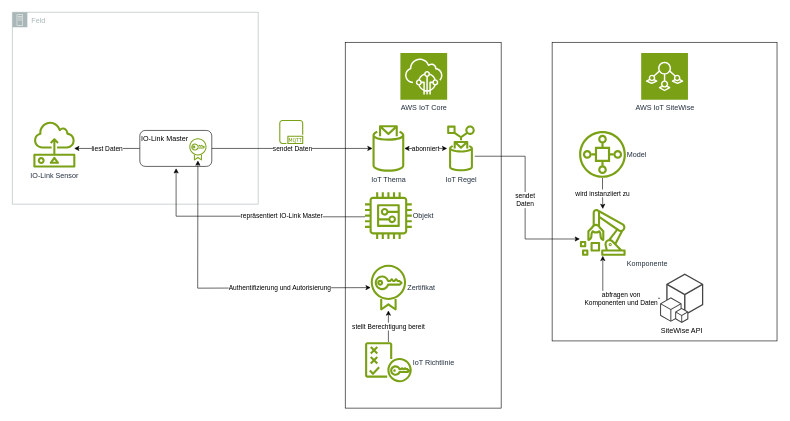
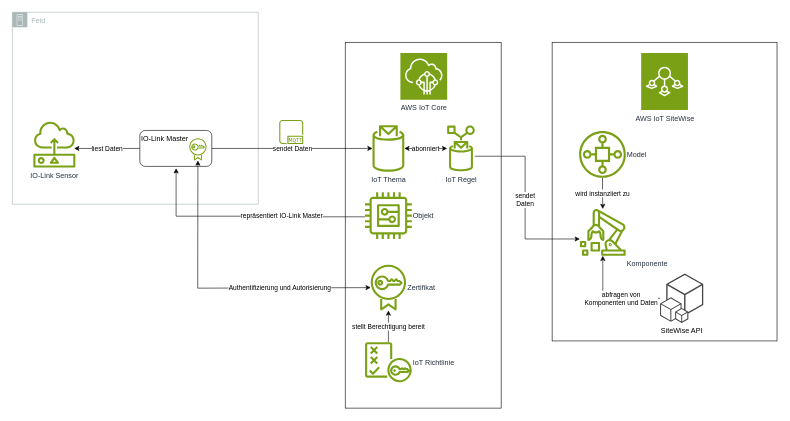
- <mxCell id="20" value="AWS IoT SiteWise" style="sketch=0;points=[[0,0,0],[0.25,0,0],[0.5,0,0],[0.75,0,0],[1,0,0],[0,1,0],[0.25,1,0],[0.5,1,0],[0.75,1,0],[1,1,0],[0,0.25,0],[0,0.5,0],[0,0.75,0],[1,0.25,0],[1,0.5,0],[1,0.75,0]];outlineConnect=0;fontColor=#232F3E;fillColor=light-dark(#7aa116, #61820b);strokeColor=#ffffff;dashed=0;verticalLabelPosition=bottom;verticalAlign=top;align=center;html=1;fontSize=12;fontStyle=0;aspect=fixed;shape=mxgraph.aws4.resourceIcon;resIcon=mxgraph.aws4.iot_sitewise;" parent="1" vertex="1"><mxGeometry x="1068.5" y="88" width="78" height="78" as="geometry" /></mxCell>
+ <mxCell id="20" value="AWS IoT SiteWise" style="sketch=0;points=[[0,0,0],[0.25,0,0],[0.5,0,0],[0.75,0,0],[1,0,0],[0,1,0],[0.25,1,0],[0.5,1,0],[0.75,1,0],[1,1,0],[0,0.25,0],[0,0.5,0],[0,0.75,0],[1,0.25,0],[1,0.5,0],[1,0.75,0]];outlineConnect=0;fontColor=#232F3E;fillColor=light-dark(#7aa116, #61820b);strokeColor=#ffffff;dashed=0;verticalLabelPosition=bottom;verticalAlign=top;align=center;html=1;fontSize=12;fontStyle=0;aspect=fixed;shape=mxgraph.aws4.resourceIcon;resIcon=mxgraph.aws4.iot_sitewise;" parent="1" vertex="1"><mxGeometry x="1068.5" y="88" width="78" height="95" as="geometry" /></mxCell>
